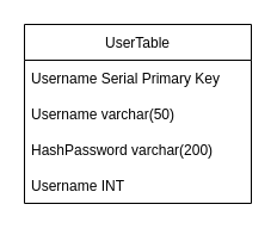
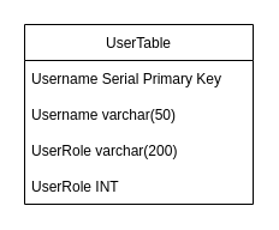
- <mxCell id="5" value="HashPassword varchar(200)" style="text;strokeColor=none;fillColor=none;align=left;verticalAlign=middle;spacingLeft=4;spacingRight=4;overflow=hidden;points=[[0,0.5],[1,0.5]];portConstraint=eastwest;rotatable=0;" vertex="1" parent="2"><mxGeometry y="90" width="190" height="30" as="geometry" /></mxCell>
+ <mxCell id="5" value="UserRole varchar(200)" style="text;strokeColor=none;fillColor=none;align=left;verticalAlign=middle;spacingLeft=4;spacingRight=4;overflow=hidden;points=[[0,0.5],[1,0.5]];portConstraint=eastwest;rotatable=0;" vertex="1" parent="2"><mxGeometry y="90" width="190" height="30" as="geometry" /></mxCell>
- <mxCell id="6" value="Username INT" style="text;strokeColor=none;fillColor=none;align=left;verticalAlign=middle;spacingLeft=4;spacingRight=4;overflow=hidden;points=[[0,0.5],[1,0.5]];portConstraint=eastwest;rotatable=0;" vertex="1" parent="2"><mxGeometry y="120" width="190" height="30" as="geometry" /></mxCell>
+ <mxCell id="6" value="UserRole INT" style="text;strokeColor=none;fillColor=none;align=left;verticalAlign=middle;spacingLeft=4;spacingRight=4;overflow=hidden;points=[[0,0.5],[1,0.5]];portConstraint=eastwest;rotatable=0;" vertex="1" parent="2"><mxGeometry y="120" width="190" height="30" as="geometry" /></mxCell>
